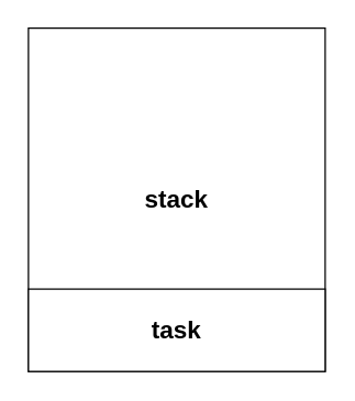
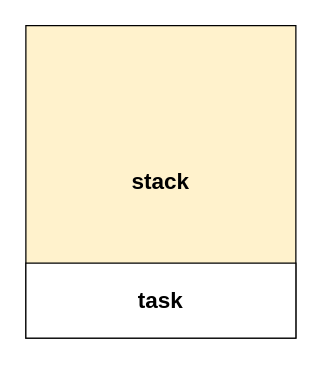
- <mxCell id="2" value="&lt;font style=&quot;font-size: 18px&quot;&gt;stack&lt;/font&gt;" style="rounded=0;whiteSpace=wrap;html=1;fontStyle=1" vertex="1" parent="1"><mxGeometry x="20" y="20" width="216" height="250" as="geometry" /></mxCell>
+ <mxCell id="2" value="&lt;font style=&quot;font-size: 18px&quot;&gt;stack&lt;/font&gt;" style="rounded=0;whiteSpace=wrap;html=1;fontStyle=1;fillColor=#fff2cc;" vertex="1" parent="1"><mxGeometry x="20" y="20" width="216" height="250" as="geometry" /></mxCell>
